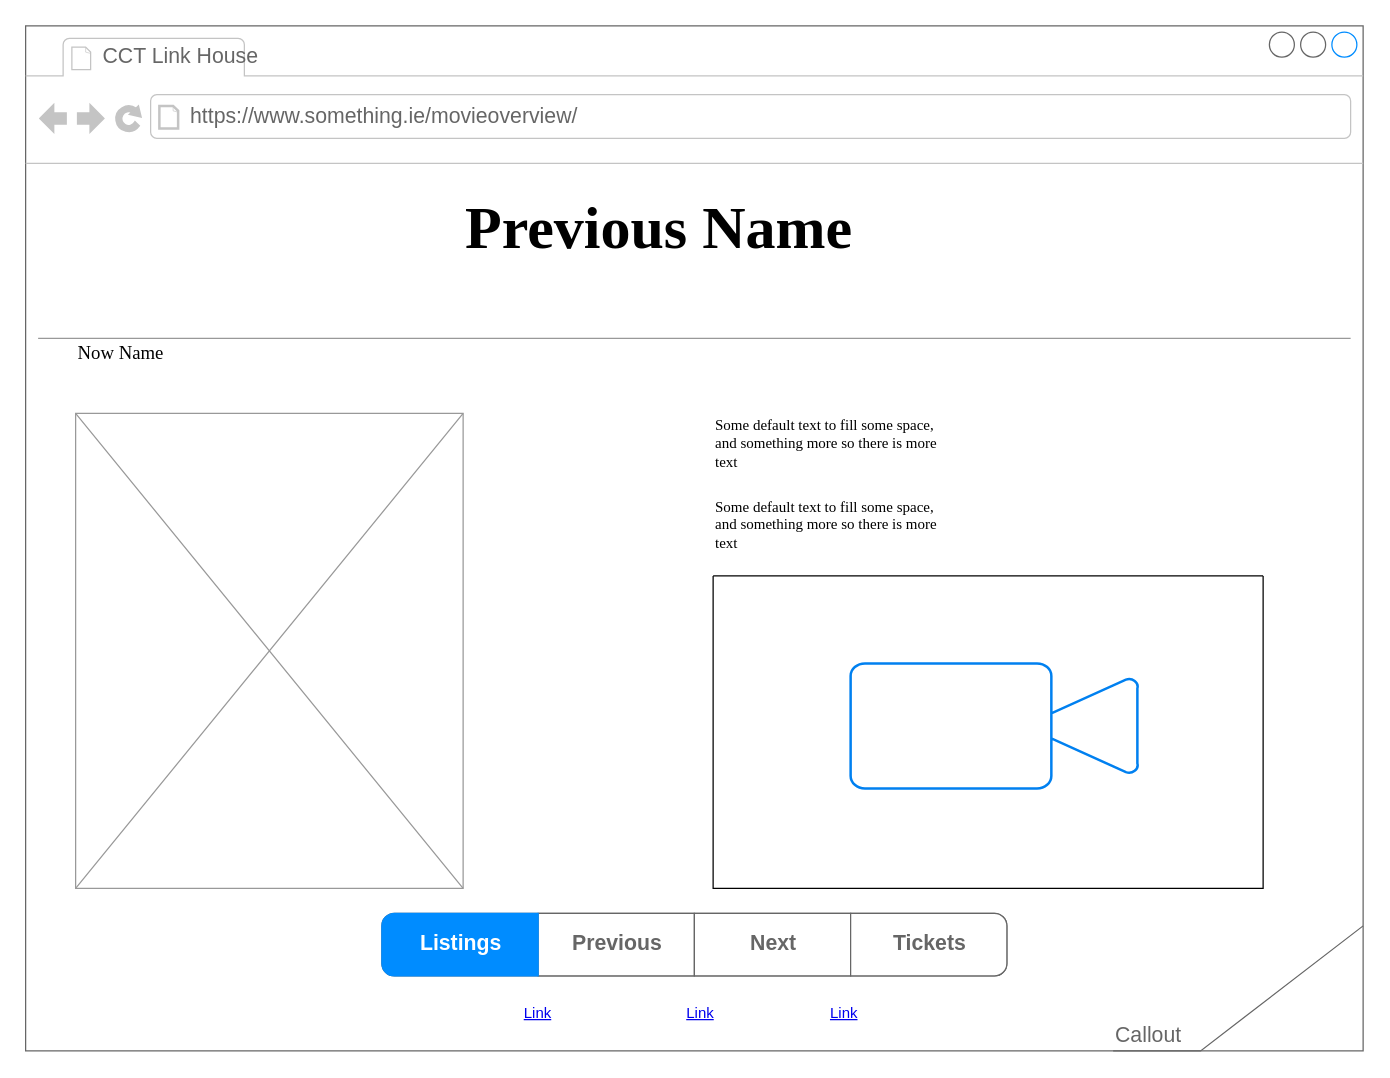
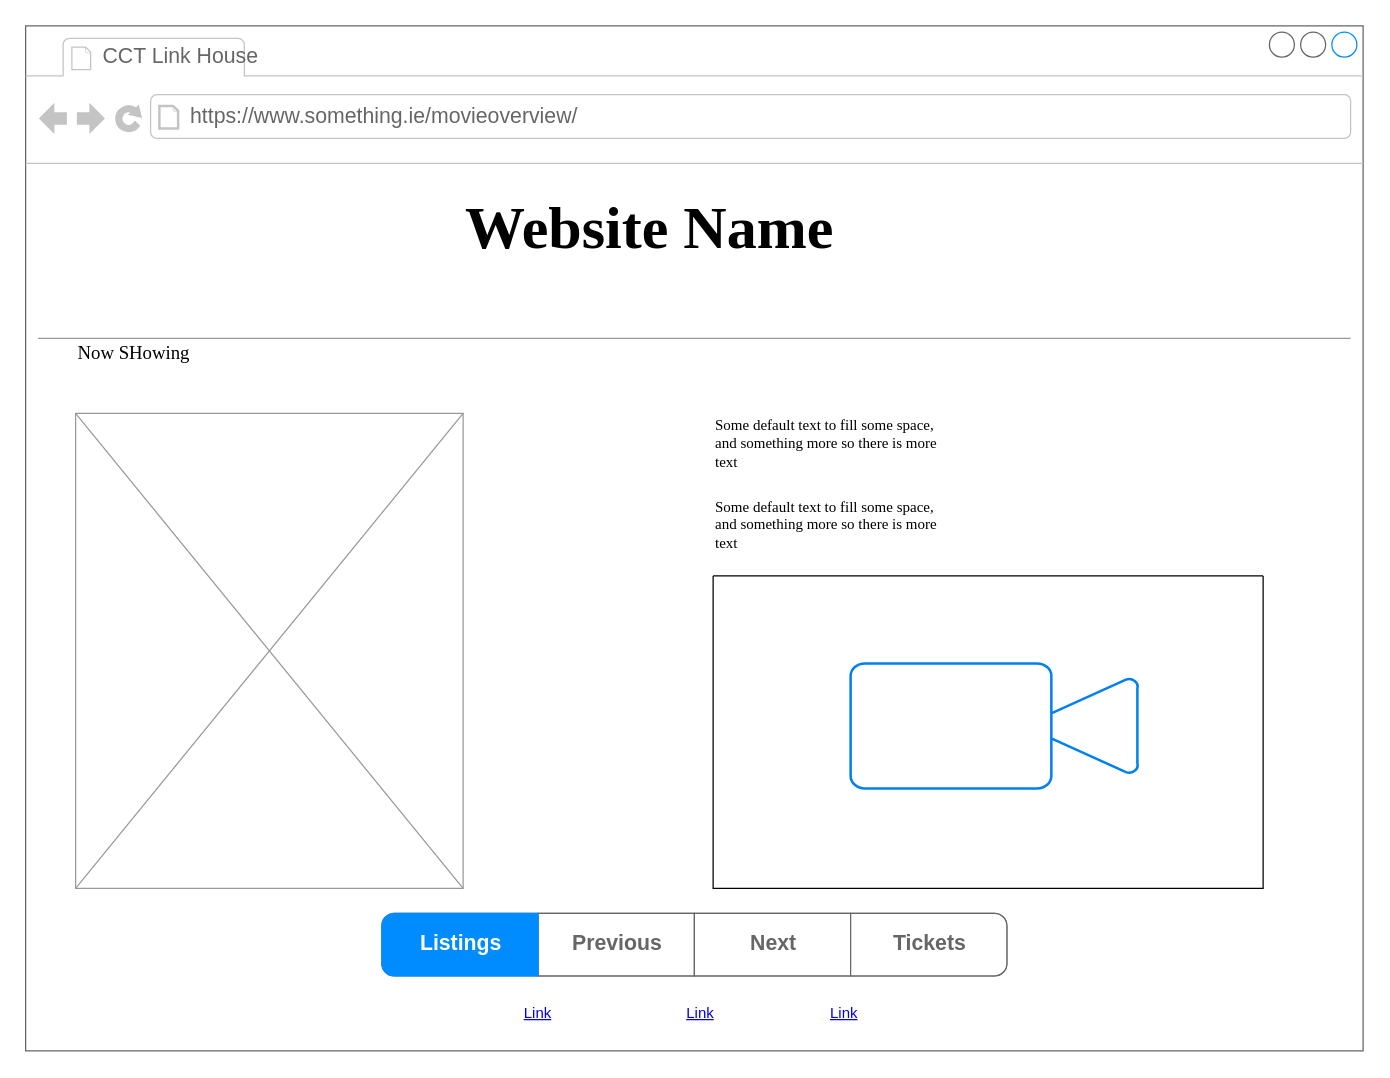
- <mxCell id="5" value="&lt;font style=&quot;font-size: 48px;&quot;&gt;&lt;b&gt;Previous Name&lt;/b&gt;&lt;/font&gt;" style="text;html=1;points=[];align=left;verticalAlign=top;spacingTop=-4;fontSize=30;fontFamily=Verdana" parent="2" vertex="1"><mxGeometry x="350" y="130" width="505" height="120" as="geometry" /></mxCell>
+ <mxCell id="5" value="&lt;font style=&quot;font-size: 48px;&quot;&gt;&lt;b&gt;Website Name&lt;/b&gt;&lt;/font&gt;" style="text;html=1;points=[];align=left;verticalAlign=top;spacingTop=-4;fontSize=30;fontFamily=Verdana" parent="2" vertex="1"><mxGeometry x="350" y="130" width="505" height="120" as="geometry" /></mxCell>
- <mxCell id="8" value="Now Name" style="text;html=1;points=[];align=left;verticalAlign=top;spacingTop=-4;fontSize=15;fontFamily=Verdana" parent="2" vertex="1"><mxGeometry x="40" y="250" width="170" height="30" as="geometry" /></mxCell>
+ <mxCell id="8" value="Now SHowing" style="text;html=1;points=[];align=left;verticalAlign=top;spacingTop=-4;fontSize=15;fontFamily=Verdana" parent="2" vertex="1"><mxGeometry x="40" y="250" width="170" height="30" as="geometry" /></mxCell>
- <mxCell id="20" value="Callout" style="strokeWidth=1;shadow=0;dashed=0;align=center;html=1;shape=mxgraph.mockup.text.callout;linkText=;textSize=17;textColor=#666666;callDir=SW;callStyle=line;fontSize=17;fontColor=#666666;align=left;verticalAlign=bottom;strokeColor=#666666;" vertex="1" parent="2"><mxGeometry x="870" y="720" width="200" height="100" as="geometry" /></mxCell>
